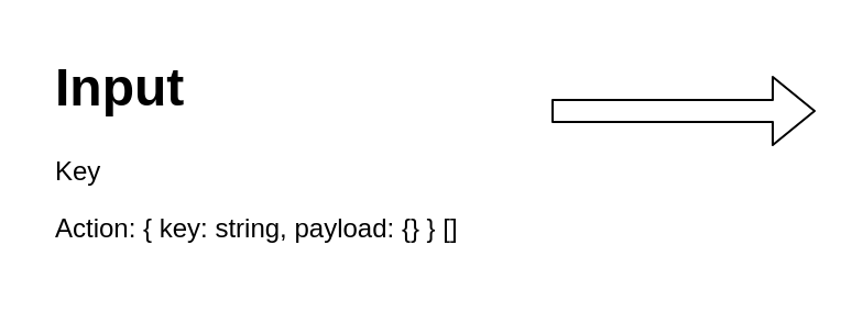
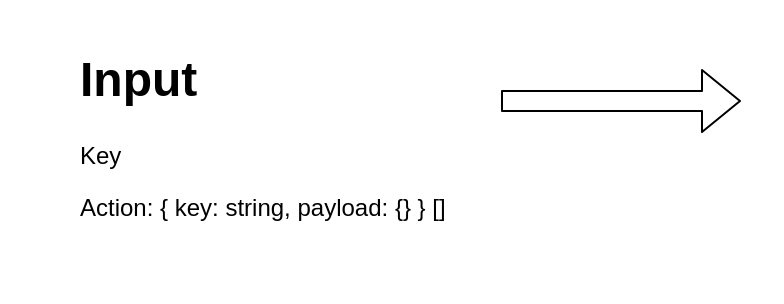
- <mxCell id="2" value="&lt;h1&gt;Input&lt;/h1&gt;&lt;p&gt;Key&lt;/p&gt;&lt;p&gt;Action: {&amp;nbsp;&lt;span style=&quot;background-color: initial;&quot;&gt;key: string, &lt;/span&gt;&lt;span style=&quot;background-color: initial;&quot;&gt;payload: {}&amp;nbsp;&lt;/span&gt;&lt;span style=&quot;background-color: initial;&quot;&gt;} []&lt;/span&gt;&lt;/p&gt;" style="text;html=1;strokeColor=none;fillColor=none;spacing=5;spacingTop=-20;whiteSpace=wrap;overflow=hidden;rounded=0;" vertex="1" parent="1"><mxGeometry x="20" y="20" width="210" height="110" as="geometry" /></mxCell>
+ <mxCell id="2" value="&lt;h1&gt;Input&lt;/h1&gt;&lt;p&gt;Key&lt;/p&gt;&lt;p&gt;Action: {&amp;nbsp;&lt;span style=&quot;background-color: initial;&quot;&gt;key: string, &lt;/span&gt;&lt;span style=&quot;background-color: initial;&quot;&gt;payload: {}&amp;nbsp;&lt;/span&gt;&lt;span style=&quot;background-color: initial;&quot;&gt;} []&lt;/span&gt;&lt;/p&gt;" style="text;html=1;strokeColor=none;fillColor=none;spacing=5;spacingTop=-20;whiteSpace=wrap;overflow=hidden;rounded=0;" vertex="1" parent="1"><mxGeometry x="35" y="20" width="210" height="110" as="geometry" /></mxCell>
